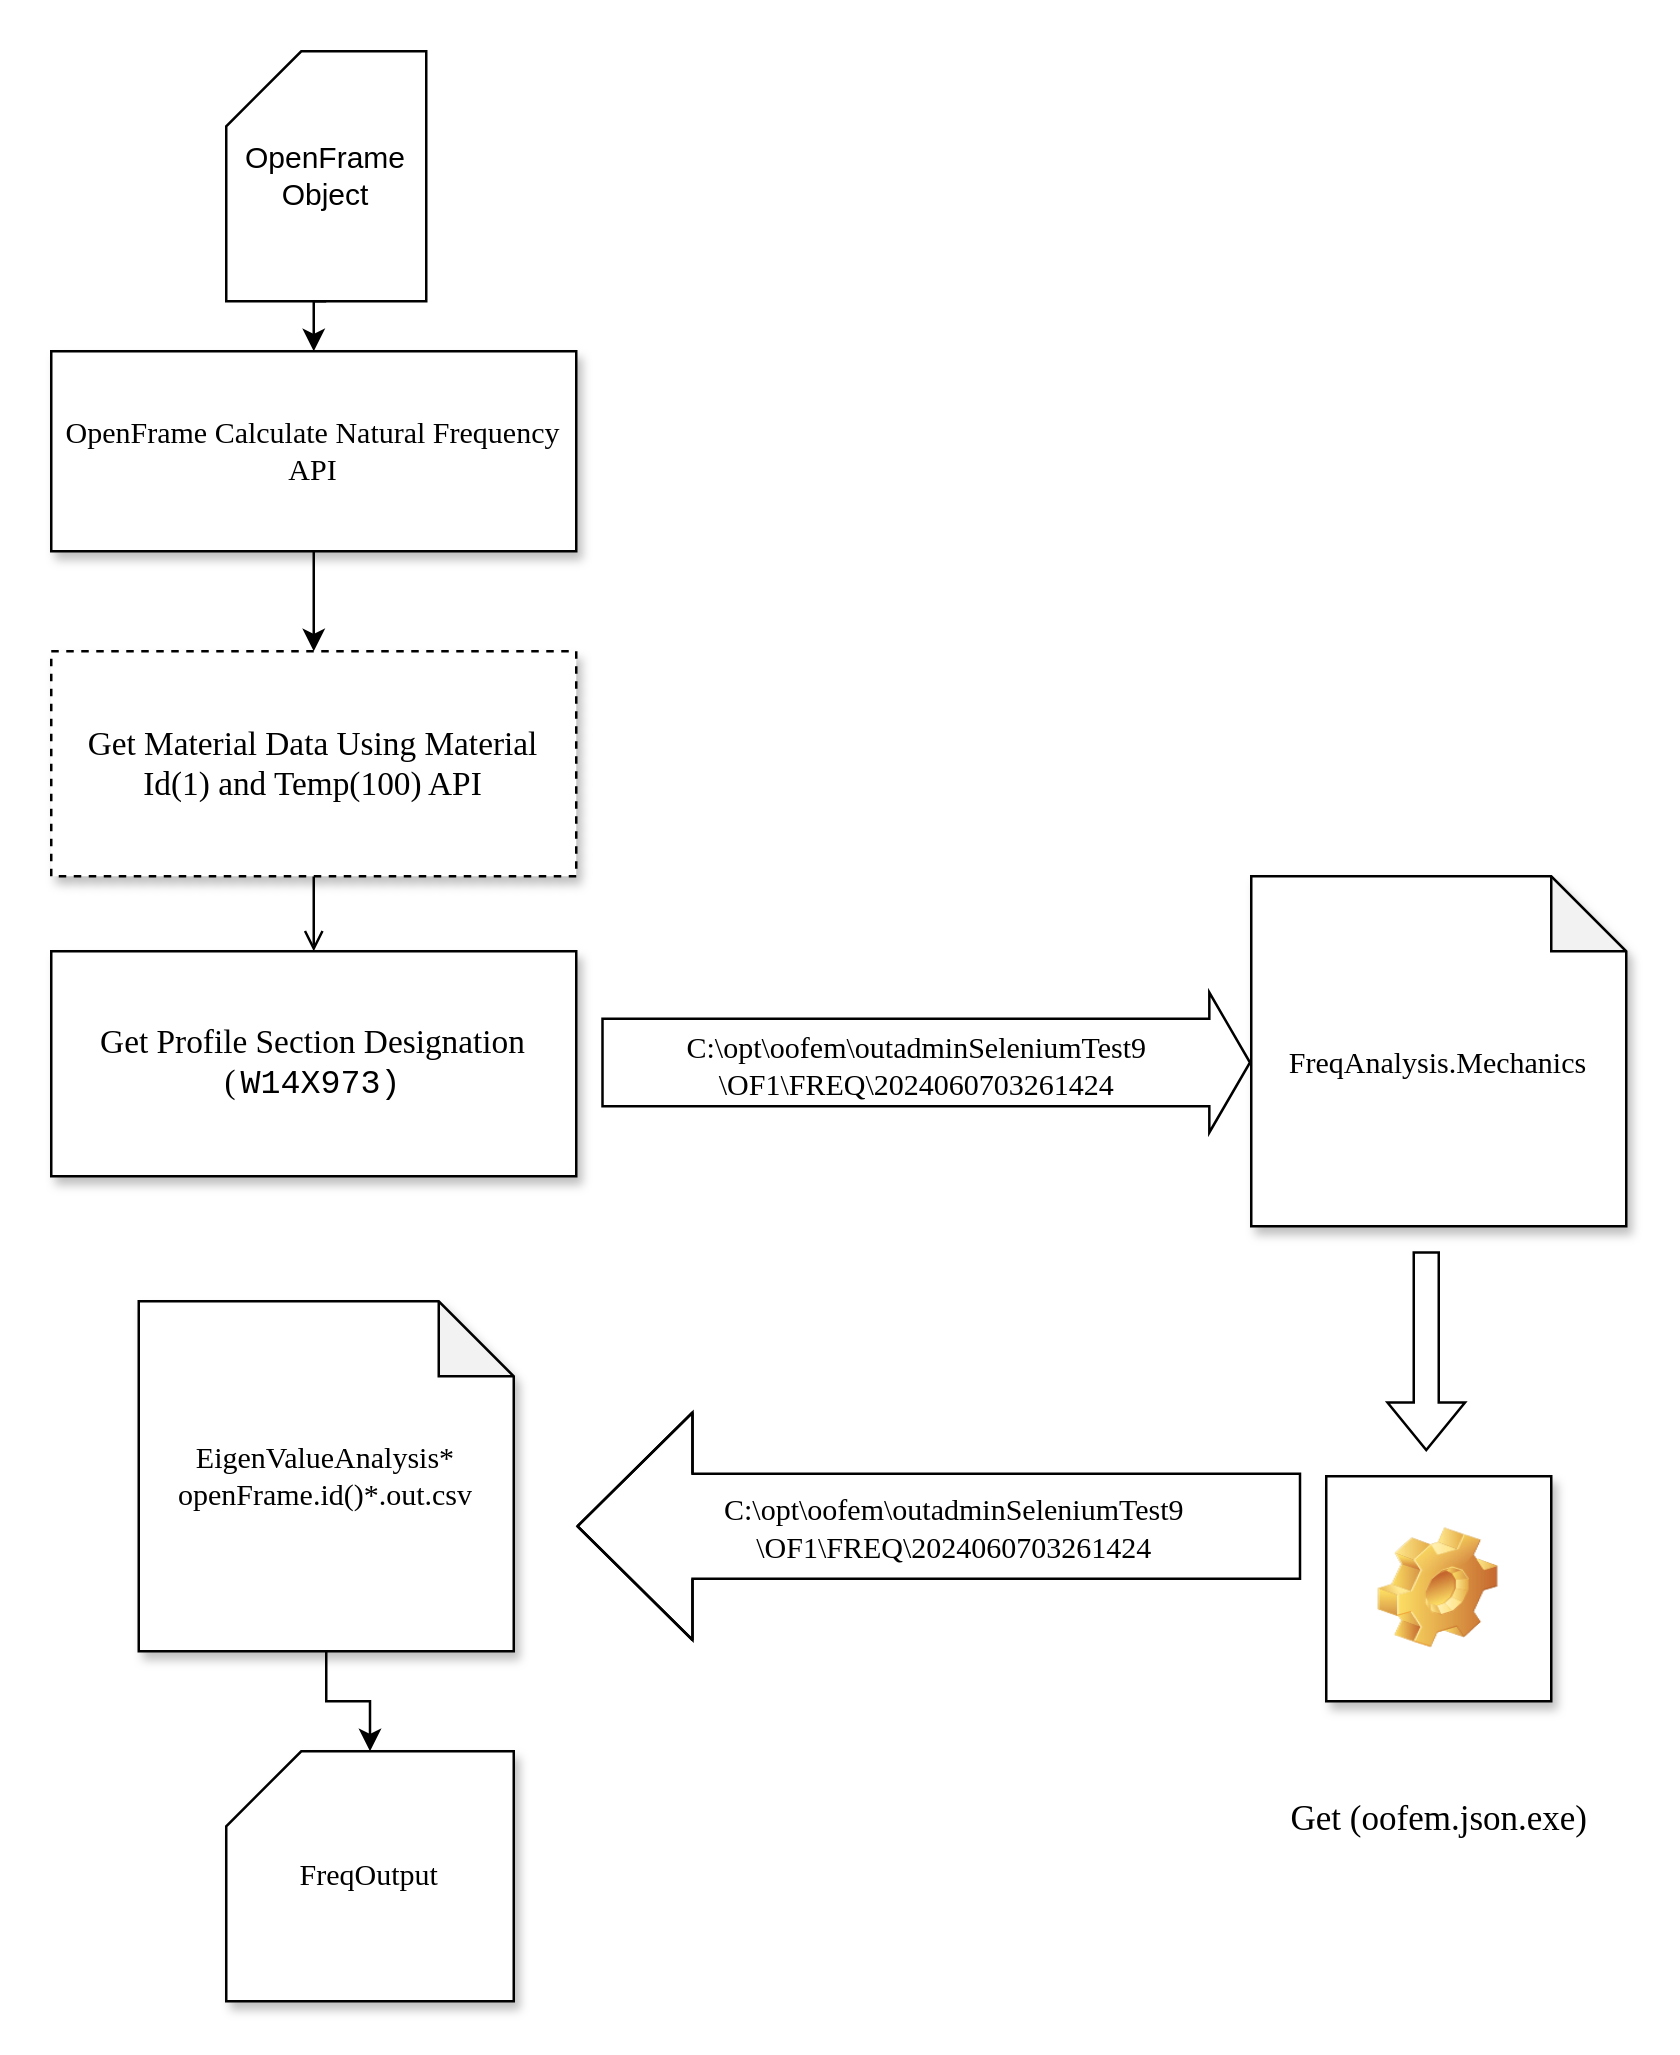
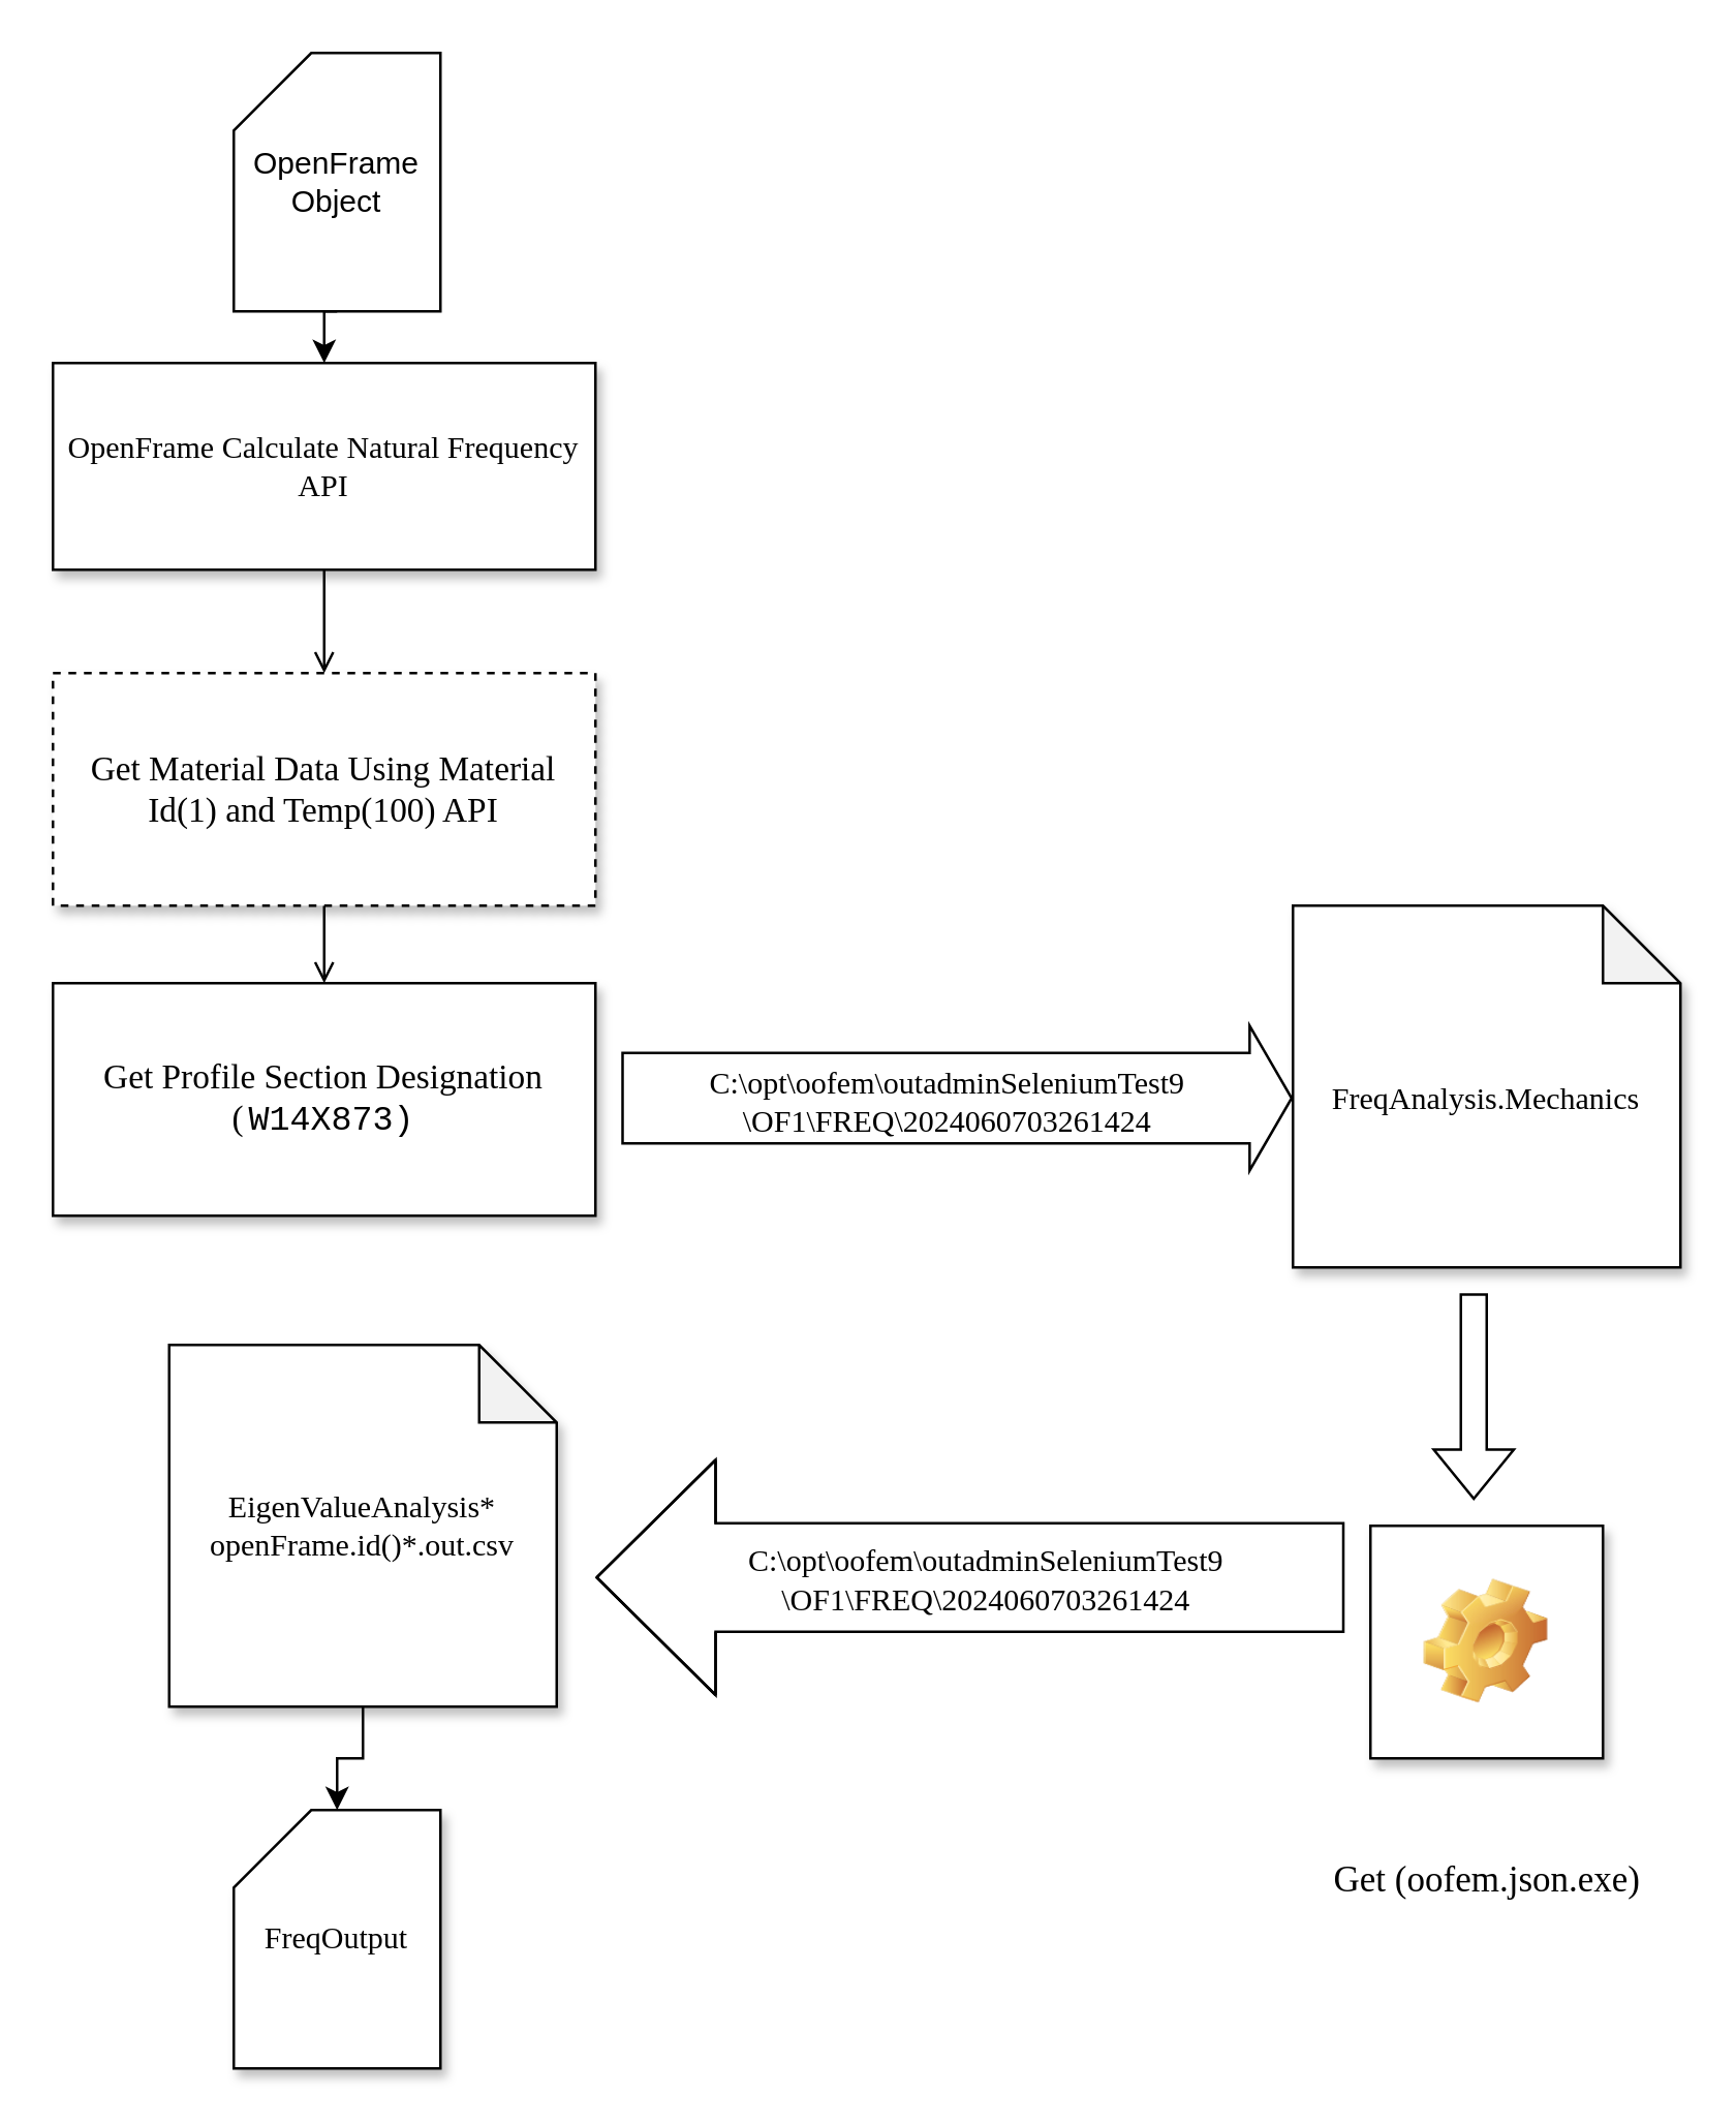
- <mxCell id="2" value="" style="edgeStyle=orthogonalEdgeStyle;rounded=0;orthogonalLoop=1;jettySize=auto;html=1;" edge="1" parent="1" source="3" target="7"><mxGeometry relative="1" as="geometry" /></mxCell>
+ <mxCell id="2" value="" style="edgeStyle=orthogonalEdgeStyle;rounded=0;orthogonalLoop=1;jettySize=auto;html=1;endArrow=open;" edge="1" parent="1" source="3" target="7"><mxGeometry relative="1" as="geometry" /></mxCell>
- <mxCell id="8" value="&lt;span style=&quot;font-size: 13.333px; text-align: start; white-space-collapse: preserve; background-color: rgb(255, 255, 255);&quot;&gt;&lt;font face=&quot;Verdana&quot;&gt;Get Profile Section Designation (&lt;/font&gt;&lt;/span&gt;&lt;span style=&quot;background-color:#ffffff;padding:0px 0px 0px 2px;&quot;&gt;&lt;span style=&quot;font-family: &amp;quot;Courier New&amp;quot;; font-size: 10pt; white-space: pre;&quot;&gt;W14X973)&lt;/span&gt;&lt;/span&gt;" style="whiteSpace=wrap;html=1;fontSize=8;fontFamily=Verdana;rounded=0;shadow=1;labelBackgroundColor=none;strokeWidth=1;strokeColor=default;align=center;verticalAlign=middle;fontColor=default;fillColor=default;" vertex="1" parent="1"><mxGeometry x="20" y="380" width="210" height="90" as="geometry" /></mxCell>
+ <mxCell id="8" value="&lt;span style=&quot;font-size: 13.333px; text-align: start; white-space-collapse: preserve; background-color: rgb(255, 255, 255);&quot;&gt;&lt;font face=&quot;Verdana&quot;&gt;Get Profile Section Designation (&lt;/font&gt;&lt;/span&gt;&lt;span style=&quot;background-color:#ffffff;padding:0px 0px 0px 2px;&quot;&gt;&lt;span style=&quot;font-family: &amp;quot;Courier New&amp;quot;; font-size: 10pt; white-space: pre;&quot;&gt;W14X873)&lt;/span&gt;&lt;/span&gt;" style="whiteSpace=wrap;html=1;fontSize=8;fontFamily=Verdana;rounded=0;shadow=1;labelBackgroundColor=none;strokeWidth=1;strokeColor=default;align=center;verticalAlign=middle;fontColor=default;fillColor=default;" vertex="1" parent="1"><mxGeometry x="20" y="380" width="210" height="90" as="geometry" /></mxCell>
- <mxCell id="14" value="&lt;div style=&quot;&quot;&gt;&lt;font style=&quot;&quot;&gt;&lt;font style=&quot;font-size: 12px;&quot;&gt;EigenValueAnalysis*&lt;/font&gt;&lt;/font&gt;&lt;/div&gt;&lt;div style=&quot;&quot;&gt;&lt;font style=&quot;&quot;&gt;&lt;font style=&quot;font-size: 12px;&quot;&gt;openFrame.id()*.out.csv&lt;/font&gt;&lt;br&gt;&lt;/font&gt;&lt;/div&gt;" style="shape=note;whiteSpace=wrap;html=1;backgroundOutline=1;darkOpacity=0.05;rounded=0;shadow=1;strokeColor=default;strokeWidth=1;align=center;verticalAlign=middle;fontFamily=Verdana;fontSize=8;fontColor=default;labelBackgroundColor=none;fillColor=default;" vertex="1" parent="1"><mxGeometry x="55" y="520" width="150" height="140" as="geometry" /></mxCell>
+ <mxCell id="14" value="&lt;div style=&quot;&quot;&gt;&lt;font style=&quot;&quot;&gt;&lt;font style=&quot;font-size: 12px;&quot;&gt;EigenValueAnalysis*&lt;/font&gt;&lt;/font&gt;&lt;/div&gt;&lt;div style=&quot;&quot;&gt;&lt;font style=&quot;&quot;&gt;&lt;font style=&quot;font-size: 12px;&quot;&gt;openFrame.id()*.out.csv&lt;/font&gt;&lt;br&gt;&lt;/font&gt;&lt;/div&gt;" style="shape=note;whiteSpace=wrap;html=1;backgroundOutline=1;darkOpacity=0.05;rounded=0;shadow=1;strokeColor=default;strokeWidth=1;align=center;verticalAlign=middle;fontFamily=Verdana;fontSize=8;fontColor=default;labelBackgroundColor=none;fillColor=default;" vertex="1" parent="1"><mxGeometry x="65" y="520" width="150" height="140" as="geometry" /></mxCell>
- <mxCell id="17" value="&lt;font style=&quot;font-size: 12px;&quot;&gt;FreqOutput&lt;/font&gt;" style="shape=card;whiteSpace=wrap;html=1;rounded=0;shadow=1;strokeColor=default;strokeWidth=1;align=center;verticalAlign=middle;fontFamily=Verdana;fontSize=8;fontColor=default;labelBackgroundColor=none;fillColor=default;" vertex="1" parent="1"><mxGeometry x="90" y="700" width="115" height="100" as="geometry" /></mxCell>
+ <mxCell id="17" value="&lt;font style=&quot;font-size: 12px;&quot;&gt;FreqOutput&lt;/font&gt;" style="shape=card;whiteSpace=wrap;html=1;rounded=0;shadow=1;strokeColor=default;strokeWidth=1;align=center;verticalAlign=middle;fontFamily=Verdana;fontSize=8;fontColor=default;labelBackgroundColor=none;fillColor=default;" vertex="1" parent="1"><mxGeometry x="90" y="700" width="80" height="100" as="geometry" /></mxCell>
